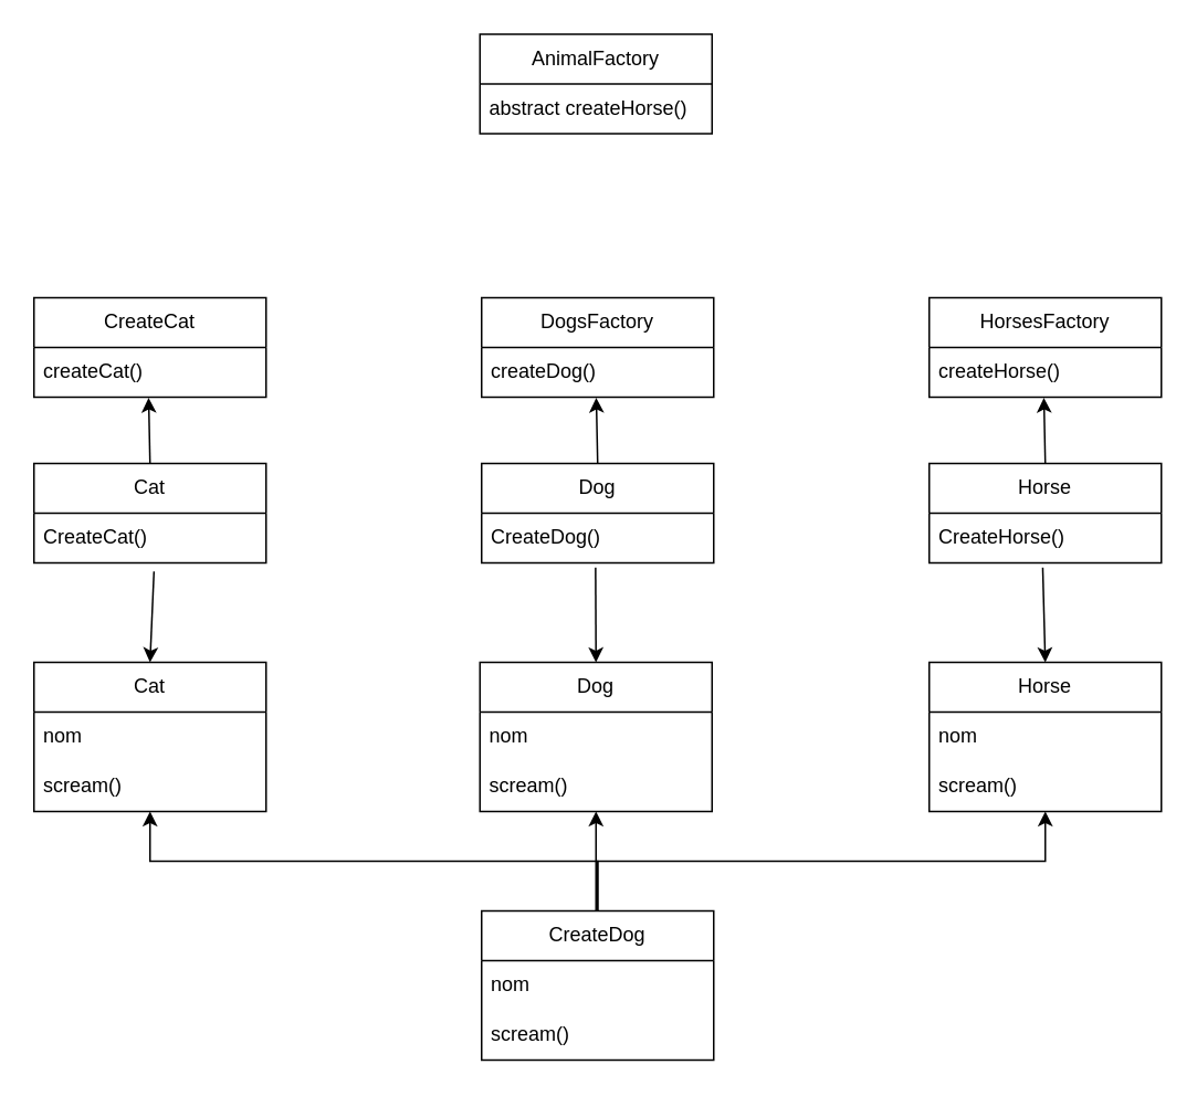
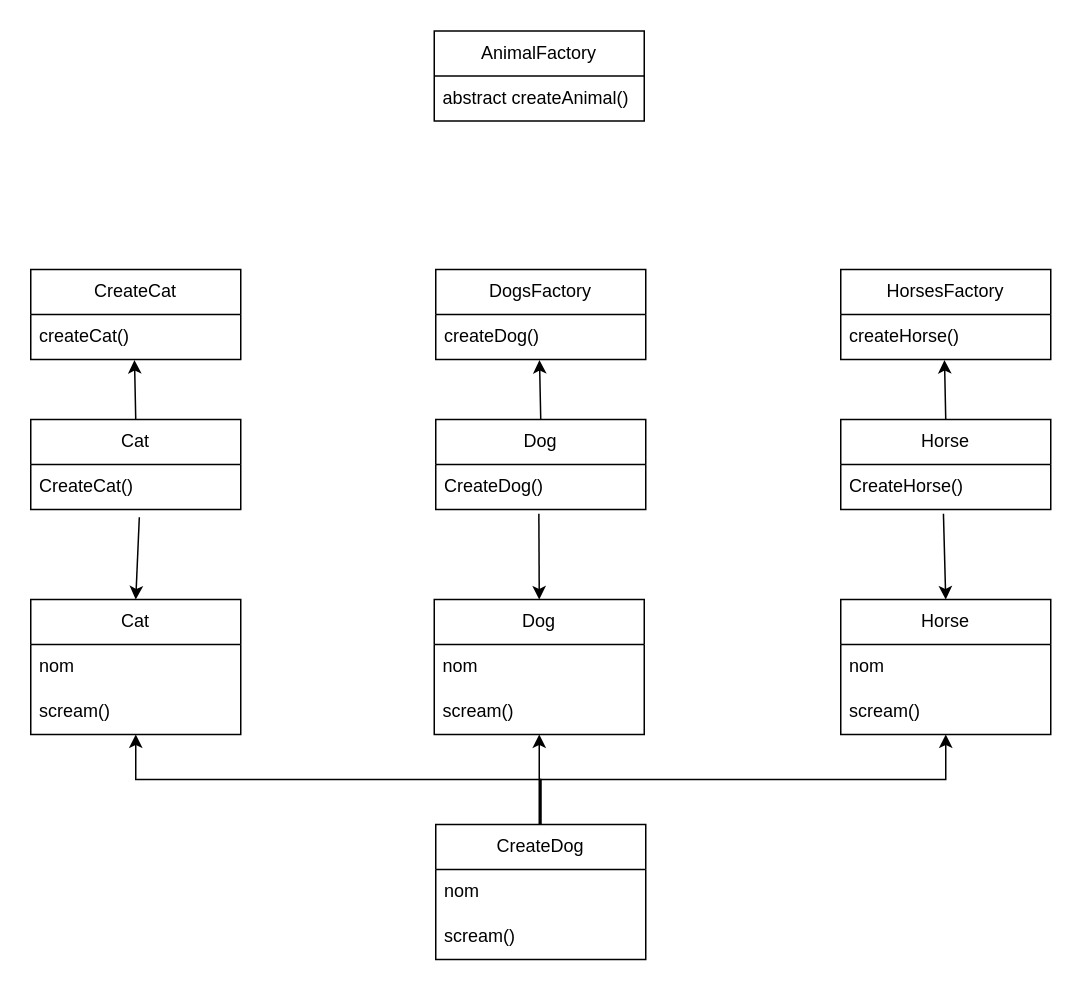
- <mxCell id="21" value="abstract createHorse()" style="text;strokeColor=none;fillColor=none;align=left;verticalAlign=middle;spacingLeft=4;spacingRight=4;overflow=hidden;points=[[0,0.5],[1,0.5]];portConstraint=eastwest;rotatable=0;whiteSpace=wrap;html=1;" vertex="1" parent="20"><mxGeometry y="30" width="140" height="30" as="geometry" /></mxCell>
+ <mxCell id="21" value="abstract createAnimal()" style="text;strokeColor=none;fillColor=none;align=left;verticalAlign=middle;spacingLeft=4;spacingRight=4;overflow=hidden;points=[[0,0.5],[1,0.5]];portConstraint=eastwest;rotatable=0;whiteSpace=wrap;html=1;" vertex="1" parent="20"><mxGeometry y="30" width="140" height="30" as="geometry" /></mxCell>
